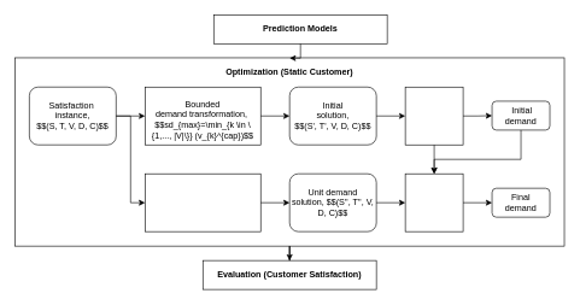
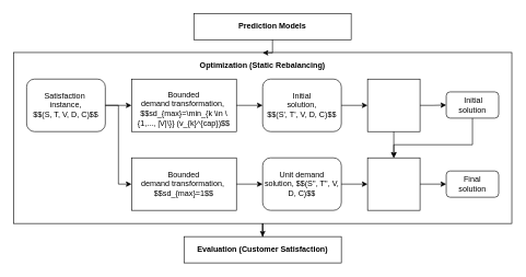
- <mxCell id="34" value="&lt;b&gt;Optimization (Static Customer)&lt;/b&gt;" style="text;html=1;align=center;verticalAlign=middle;whiteSpace=wrap;rounded=0;" vertex="1" parent="1"><mxGeometry x="280" y="79.5" width="240" height="40.5" as="geometry" /></mxCell>
+ <mxCell id="34" value="&lt;b&gt;Optimization (Static Rebalancing)&lt;/b&gt;" style="text;html=1;align=center;verticalAlign=middle;whiteSpace=wrap;rounded=0;" vertex="1" parent="1"><mxGeometry x="280" y="79.5" width="240" height="40.5" as="geometry" /></mxCell>
- <mxCell id="6" value="&amp;nbsp;Initial&lt;div&gt;&lt;span style=&quot;background-color: transparent; color: light-dark(rgb(0, 0, 0), rgb(255, 255, 255));&quot;&gt;demand&lt;/span&gt;&lt;/div&gt;" style="text;html=1;align=center;verticalAlign=middle;whiteSpace=wrap;rounded=0;" vertex="1" parent="1"><mxGeometry x="680" y="139.5" width="80" height="40" as="geometry" /></mxCell>
+ <mxCell id="6" value="&amp;nbsp;Initial&lt;div&gt;&lt;span style=&quot;background-color: transparent; color: light-dark(rgb(0, 0, 0), rgb(255, 255, 255));&quot;&gt;solution&lt;/span&gt;&lt;/div&gt;" style="text;html=1;align=center;verticalAlign=middle;whiteSpace=wrap;rounded=0;" vertex="1" parent="1"><mxGeometry x="680" y="139.5" width="80" height="40" as="geometry" /></mxCell>
+ <mxCell id="9" value="Bounded&lt;div&gt;demand&amp;nbsp;&lt;span style=&quot;background-color: transparent; color: light-dark(rgb(0, 0, 0), rgb(255, 255, 255));&quot;&gt;transformation,&amp;nbsp;&lt;/span&gt;&lt;/div&gt;&lt;div&gt;&lt;div&gt;$$sd_{max}=1$$&lt;/div&gt;&lt;/div&gt;" style="text;html=1;align=center;verticalAlign=middle;whiteSpace=wrap;rounded=0;" vertex="1" parent="1"><mxGeometry x="200" y="240" width="160" height="80" as="geometry" /></mxCell>
- <mxCell id="8" value="Final&lt;div&gt;demand&lt;/div&gt;" style="text;html=1;align=center;verticalAlign=middle;whiteSpace=wrap;rounded=0;" vertex="1" parent="1"><mxGeometry x="680" y="260" width="80" height="40" as="geometry" /></mxCell>
+ <mxCell id="8" value="Final&lt;div&gt;solution&lt;/div&gt;" style="text;html=1;align=center;verticalAlign=middle;whiteSpace=wrap;rounded=0;" vertex="1" parent="1"><mxGeometry x="680" y="260" width="80" height="40" as="geometry" /></mxCell>
